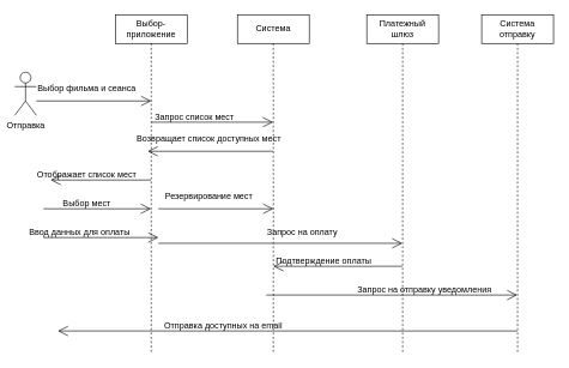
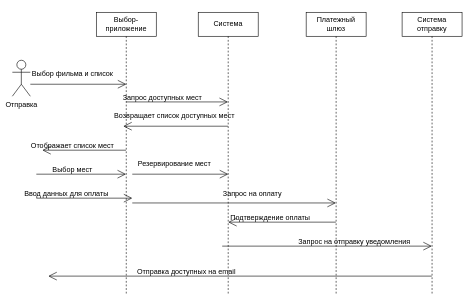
- <mxCell id="8" value="Выбор фильма и сеанса" style="text;html=1;align=center;verticalAlign=middle;resizable=0;points=[];autosize=1;strokeColor=none;fillColor=none;" vertex="1" parent="1"><mxGeometry x="40" y="108" width="160" height="30" as="geometry" /></mxCell>
+ <mxCell id="8" value="Выбор фильма и список" style="text;html=1;align=center;verticalAlign=middle;resizable=0;points=[];autosize=1;strokeColor=none;fillColor=none;" vertex="1" parent="1"><mxGeometry x="40" y="108" width="160" height="30" as="geometry" /></mxCell>
- <mxCell id="10" value="Запрос список мест" style="text;html=1;align=center;verticalAlign=middle;resizable=0;points=[];autosize=1;strokeColor=none;fillColor=none;" vertex="1" parent="1"><mxGeometry x="190" y="148" width="160" height="30" as="geometry" /></mxCell>
+ <mxCell id="10" value="Запрос доступных мест" style="text;html=1;align=center;verticalAlign=middle;resizable=0;points=[];autosize=1;strokeColor=none;fillColor=none;" vertex="1" parent="1"><mxGeometry x="190" y="148" width="160" height="30" as="geometry" /></mxCell>
